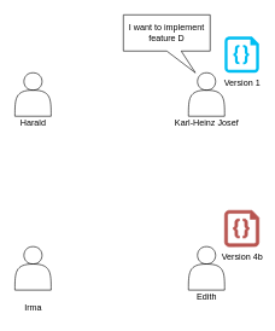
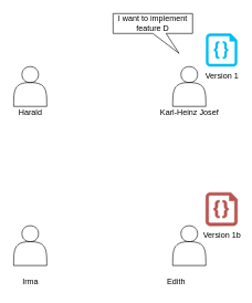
- <mxCell id="12" value="I want to implement feature D" style="shape=callout;whiteSpace=wrap;html=1;perimeter=calloutPerimeter;position2=0.83;" vertex="1" parent="1"><mxGeometry x="170" y="20" width="120" height="80" as="geometry" /></mxCell>
+ <mxCell id="12" value="I want to implement feature D" style="shape=callout;whiteSpace=wrap;html=1;perimeter=calloutPerimeter;position2=0.83;" vertex="1" parent="1"><mxGeometry x="170" y="20" width="120" height="60" as="geometry" /></mxCell>
- <mxCell id="11" value="Version 4b" style="verticalLabelPosition=bottom;html=1;verticalAlign=top;align=center;strokeColor=#b85450;shape=mxgraph.azure.code_file;pointerEvents=1;fillColor=#B85450;" vertex="1" parent="1"><mxGeometry x="310" y="290" width="47.5" height="50" as="geometry" /></mxCell>
+ <mxCell id="11" value="Version 1b" style="verticalLabelPosition=bottom;html=1;verticalAlign=top;align=center;strokeColor=#b85450;shape=mxgraph.azure.code_file;pointerEvents=1;fillColor=#B85450;" vertex="1" parent="1"><mxGeometry x="310" y="290" width="47.5" height="50" as="geometry" /></mxCell>
- <mxCell id="9" value="Edith" style="text;html=1;align=center;verticalAlign=middle;resizable=0;points=[];autosize=1;" vertex="1" parent="1"><mxGeometry x="265" y="400" width="40" height="20" as="geometry" /></mxCell>
+ <mxCell id="9" value="Edith" style="text;html=1;align=center;verticalAlign=middle;resizable=0;points=[];autosize=1;" vertex="1" parent="1"><mxGeometry x="245" y="415" width="40" height="20" as="geometry" /></mxCell>
